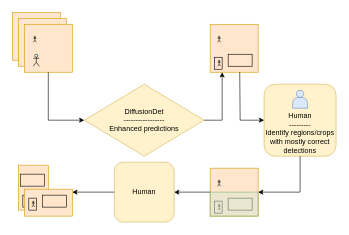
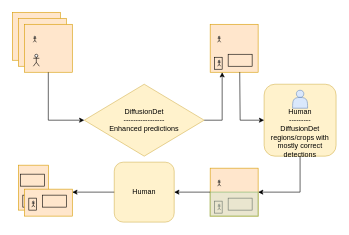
- <mxCell id="24" value="&lt;br&gt;&lt;br&gt;&lt;br&gt;Human&lt;br&gt;---------&lt;br&gt;Identify regions/crops with mostly correct detections" style="rounded=1;whiteSpace=wrap;html=1;fillColor=#fff2cc;strokeColor=#d6b656;" parent="1" vertex="1"><mxGeometry x="440" y="140" width="120" height="120" as="geometry" /></mxCell>
+ <mxCell id="24" value="&lt;br&gt;&lt;br&gt;&lt;br&gt;Human&lt;br&gt;---------&lt;br&gt;DiffusionDet regions/crops with mostly correct detections" style="rounded=1;whiteSpace=wrap;html=1;fillColor=#fff2cc;strokeColor=#d6b656;" parent="1" vertex="1"><mxGeometry x="440" y="140" width="120" height="120" as="geometry" /></mxCell>
